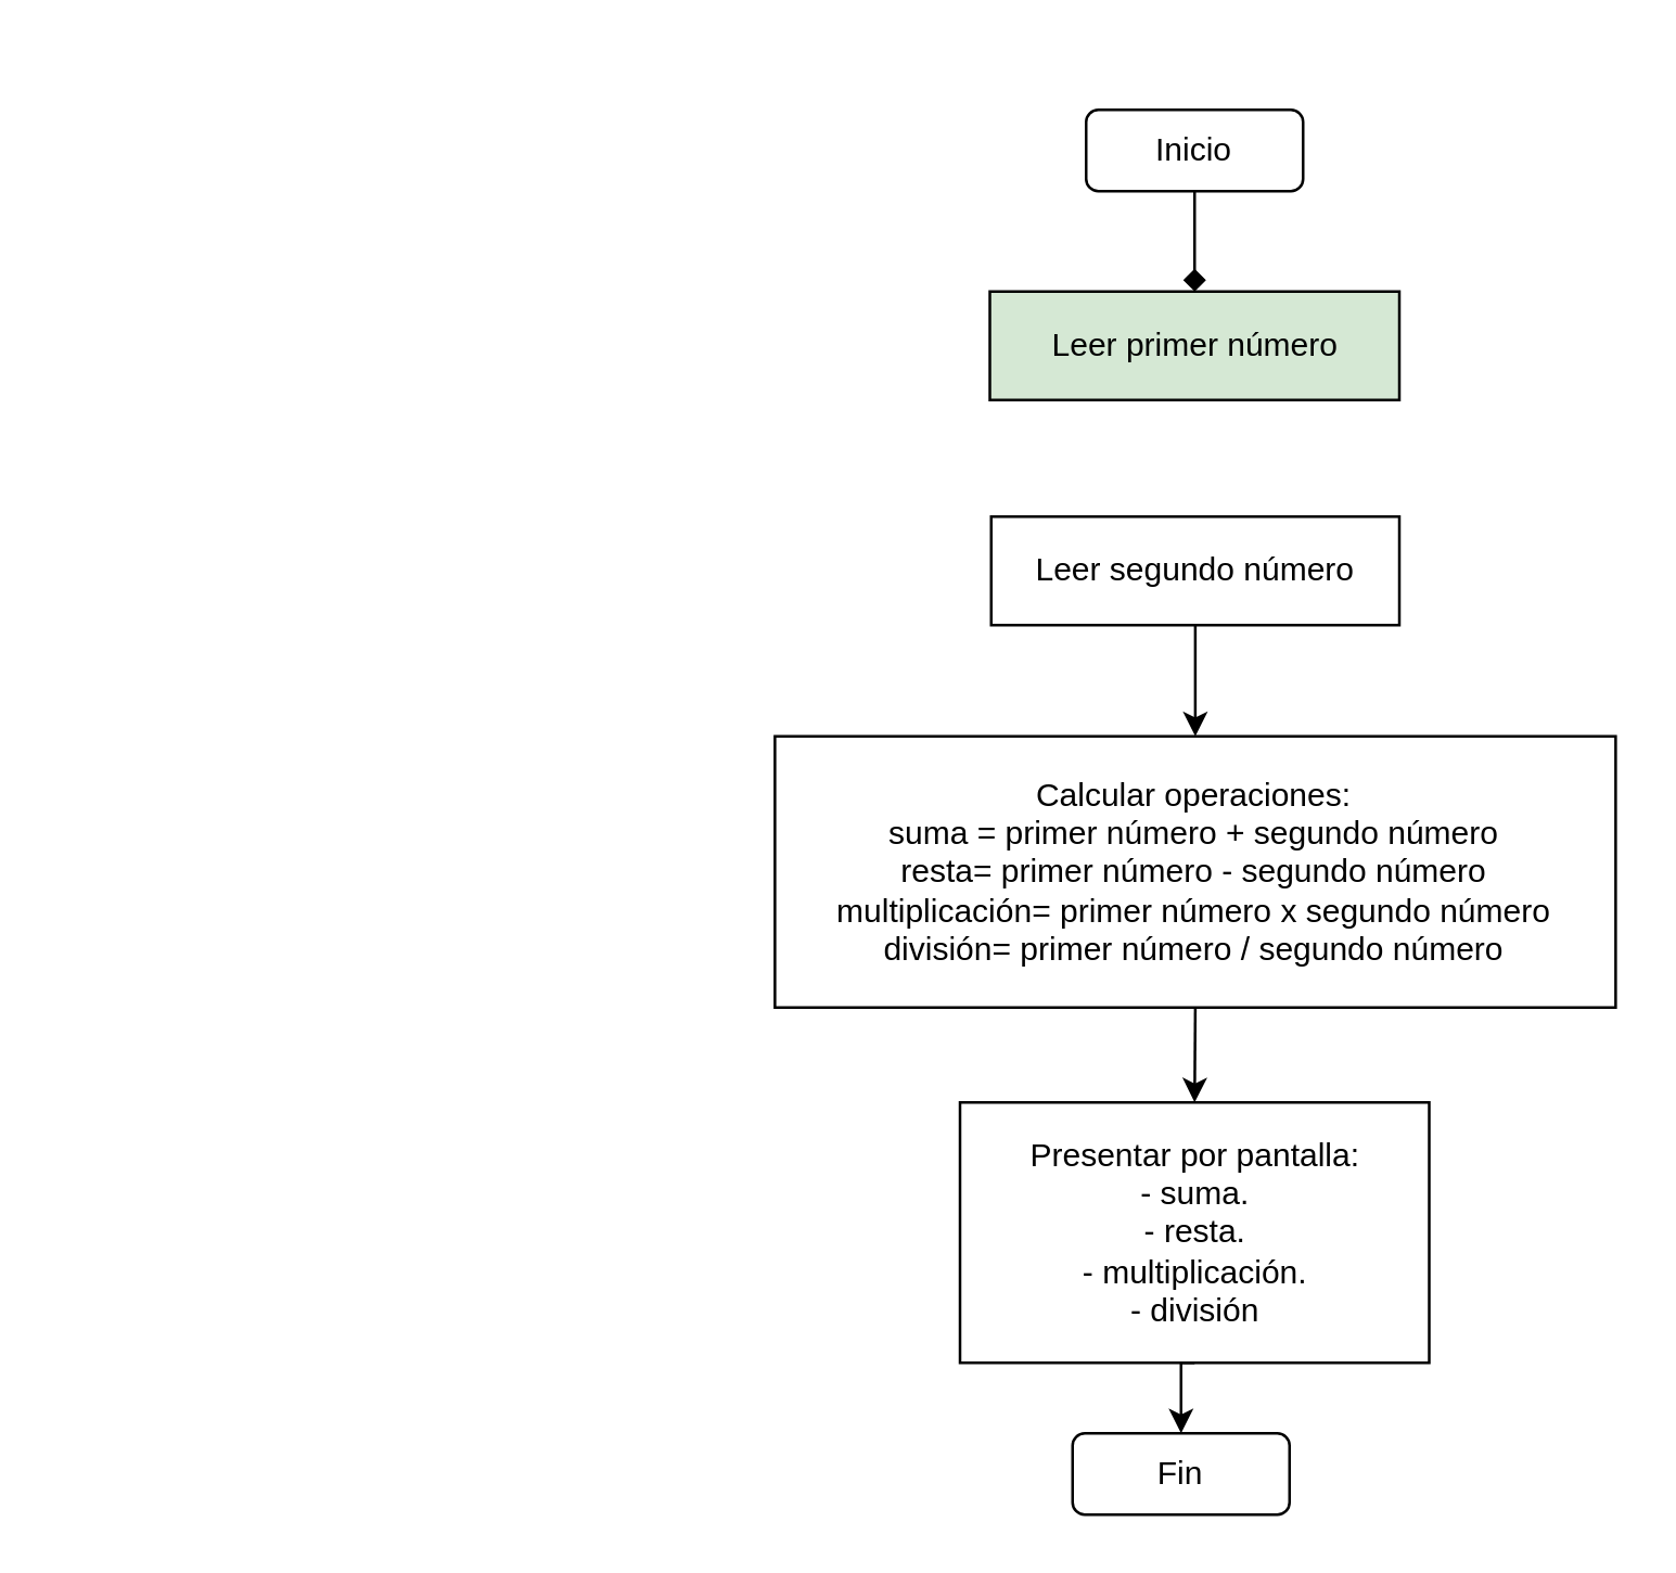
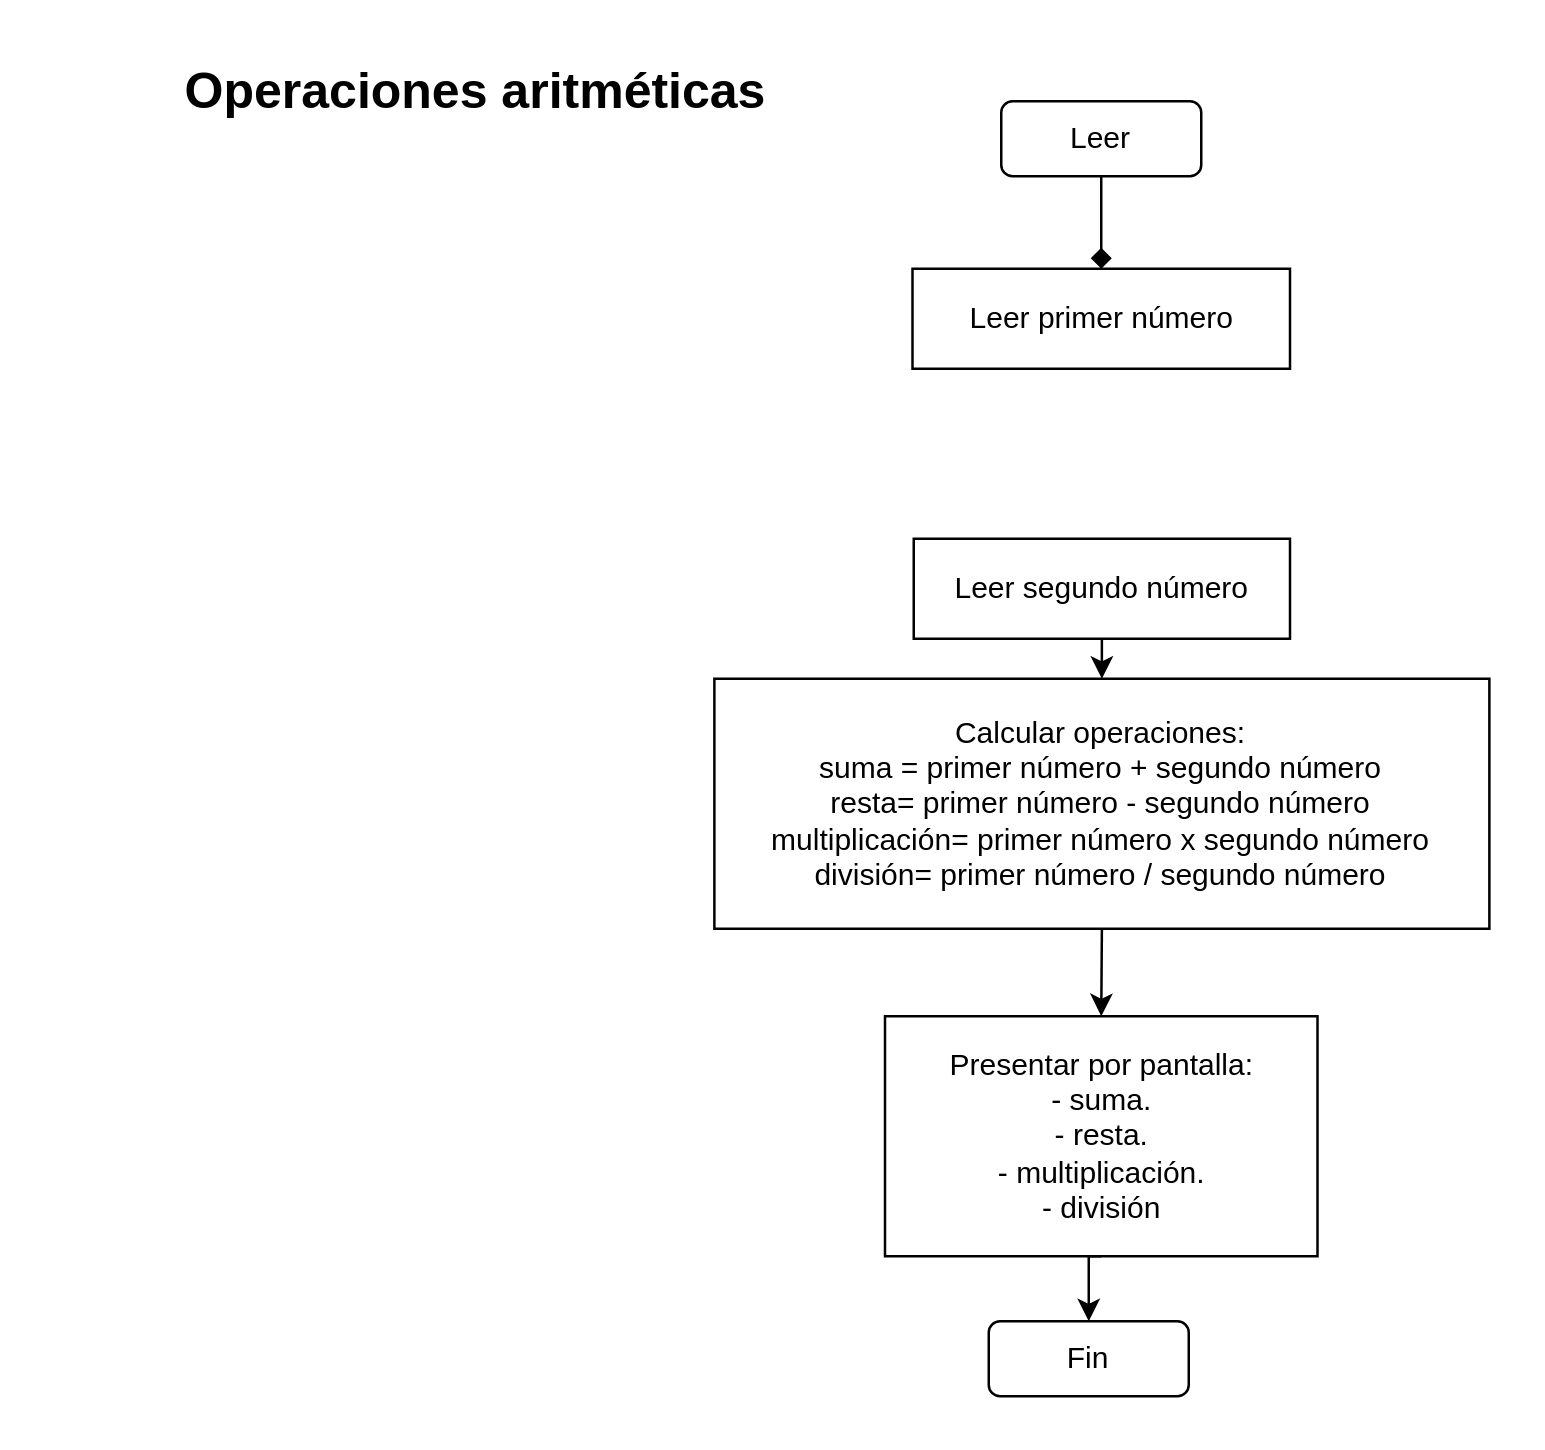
+ <mxCell id="4" value="&lt;font style=&quot;font-size: 20px;&quot;&gt;&lt;b&gt;Operaciones aritméticas&lt;/b&gt;&lt;/font&gt;" style="text;html=1;align=center;verticalAlign=middle;whiteSpace=wrap;rounded=0;" vertex="1" parent="1"><mxGeometry x="20" y="20" width="340" height="30" as="geometry" /></mxCell>
- <mxCell id="3" value="Inicio" style="rounded=1;whiteSpace=wrap;html=1;" vertex="1" parent="1"><mxGeometry x="400" y="40" width="80" height="30" as="geometry" /></mxCell>
+ <mxCell id="3" value="Leer" style="rounded=1;whiteSpace=wrap;html=1;" vertex="1" parent="1"><mxGeometry x="400" y="40" width="80" height="30" as="geometry" /></mxCell>
- <mxCell id="5" value="Leer primer número" style="rounded=0;whiteSpace=wrap;html=1;fillColor=#d5e8d4;" vertex="1" parent="1"><mxGeometry x="364.5" y="107" width="151" height="40" as="geometry" /></mxCell>
+ <mxCell id="5" value="Leer primer número" style="rounded=0;whiteSpace=wrap;html=1;" vertex="1" parent="1"><mxGeometry x="364.5" y="107" width="151" height="40" as="geometry" /></mxCell>
- <mxCell id="8" value="Leer segundo número" style="rounded=0;whiteSpace=wrap;html=1;" vertex="1" parent="1"><mxGeometry x="365" y="190" width="150.5" height="40" as="geometry" /></mxCell>
+ <mxCell id="8" value="Leer segundo número" style="rounded=0;whiteSpace=wrap;html=1;" vertex="1" parent="1"><mxGeometry x="365" y="215" width="150.5" height="40" as="geometry" /></mxCell>
